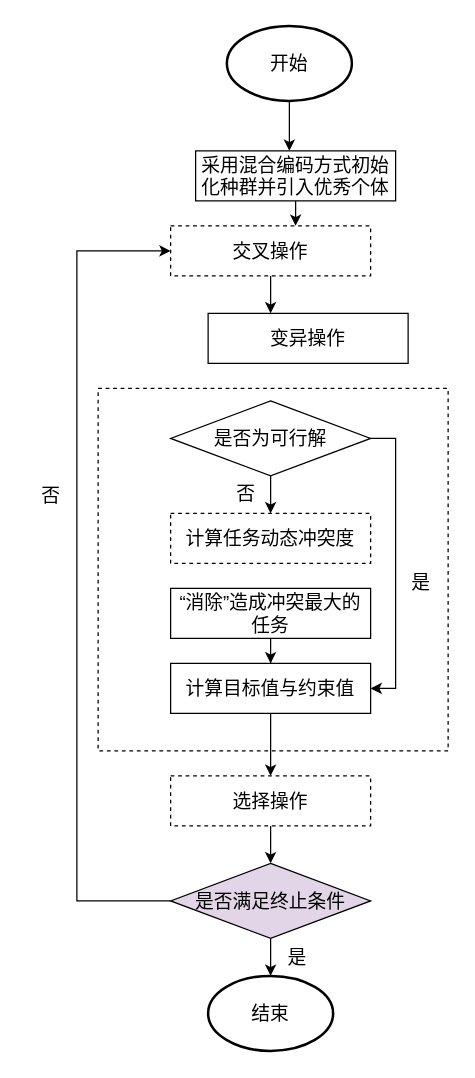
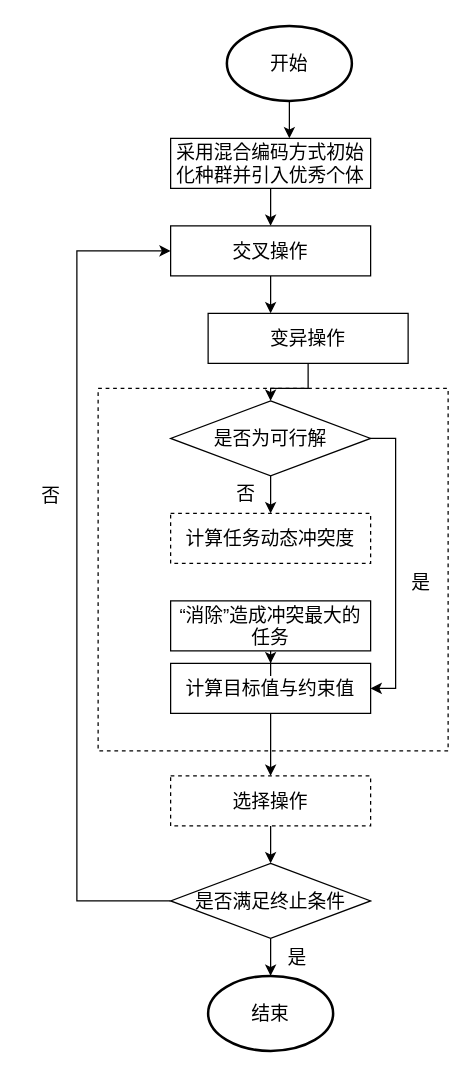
- <mxCell id="6" value="采用混合编码方式初始化种群并引入优秀个体" style="rounded=0;whiteSpace=wrap;html=1;fontSize=15;" vertex="1" parent="1"><mxGeometry x="156" y="120" width="160" height="40" as="geometry" /></mxCell>
+ <mxCell id="6" value="采用混合编码方式初始化种群并引入优秀个体" style="rounded=0;whiteSpace=wrap;html=1;fontSize=15;" vertex="1" parent="1"><mxGeometry x="136" y="110" width="160" height="40" as="geometry" /></mxCell>
- <mxCell id="8" value="交叉操作" style="rounded=0;whiteSpace=wrap;html=1;fontSize=15;dashed=1;" vertex="1" parent="1"><mxGeometry x="136" y="180" width="160" height="40" as="geometry" /></mxCell>
+ <mxCell id="8" value="交叉操作" style="rounded=0;whiteSpace=wrap;html=1;fontSize=15;" vertex="1" parent="1"><mxGeometry x="136" y="180" width="160" height="40" as="geometry" /></mxCell>
+ <mxCell id="9" value="" style="edgeStyle=orthogonalEdgeStyle;rounded=0;orthogonalLoop=1;jettySize=auto;html=1;fontSize=15;" edge="1" parent="1" source="10" target="20"><mxGeometry relative="1" as="geometry" /></mxCell>
- <mxCell id="23" value="“消除”造成冲突最大的任务" style="rounded=0;whiteSpace=wrap;html=1;fontSize=15;" vertex="1" parent="1"><mxGeometry x="136" y="470" width="160" height="40" as="geometry" /></mxCell>
+ <mxCell id="23" value="“消除”造成冲突最大的任务" style="rounded=0;whiteSpace=wrap;html=1;fontSize=15;" vertex="1" parent="1"><mxGeometry x="136" y="480" width="160" height="40" as="geometry" /></mxCell>
- <mxCell id="17" value="是否满足终止条件" style="rhombus;whiteSpace=wrap;html=1;fontSize=15;fillColor=#e1d5e7;" vertex="1" parent="1"><mxGeometry x="136" y="690" width="160" height="60" as="geometry" /></mxCell>
+ <mxCell id="17" value="是否满足终止条件" style="rhombus;whiteSpace=wrap;html=1;fontSize=15;" vertex="1" parent="1"><mxGeometry x="136" y="690" width="160" height="60" as="geometry" /></mxCell>
